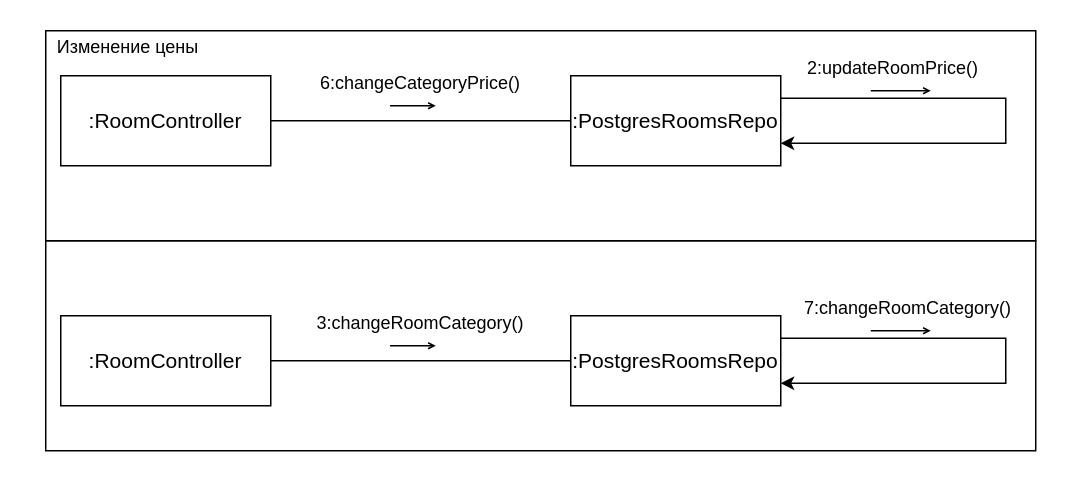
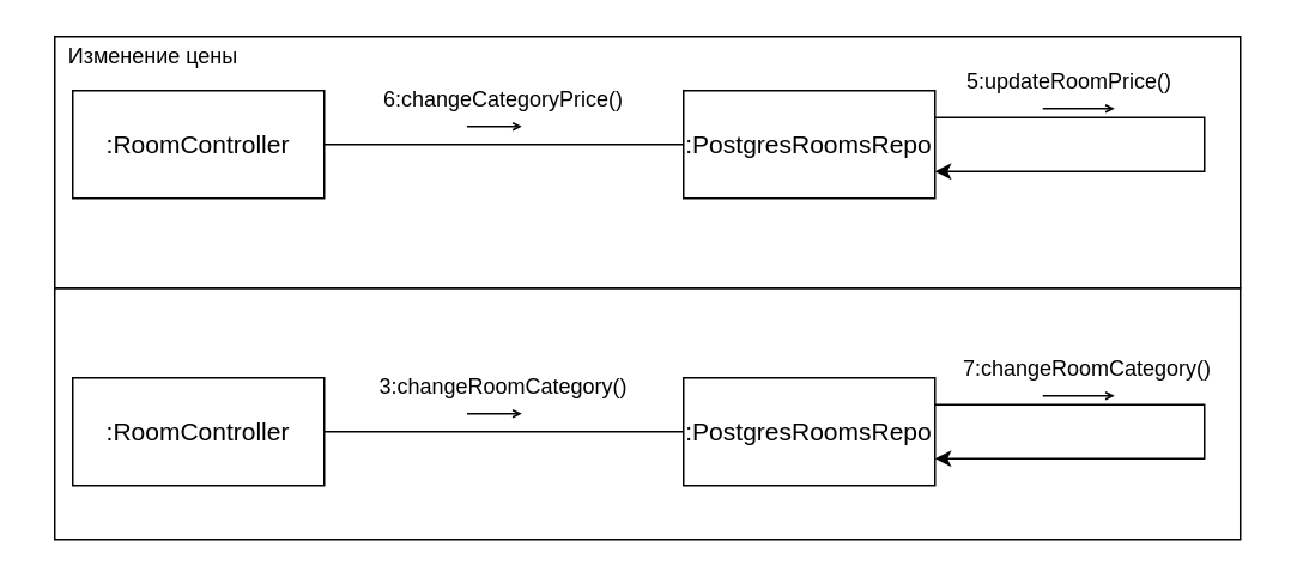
- <mxCell id="10" value="2:updateRoomPrice()" style="text;html=1;strokeColor=none;fillColor=none;align=center;verticalAlign=middle;whiteSpace=wrap;rounded=0;" vertex="1" parent="1"><mxGeometry x="500" y="30" width="189.99" height="30" as="geometry" /></mxCell>
+ <mxCell id="10" value="5:updateRoomPrice()" style="text;html=1;strokeColor=none;fillColor=none;align=center;verticalAlign=middle;whiteSpace=wrap;rounded=0;" vertex="1" parent="1"><mxGeometry x="500" y="30" width="189.99" height="30" as="geometry" /></mxCell>
